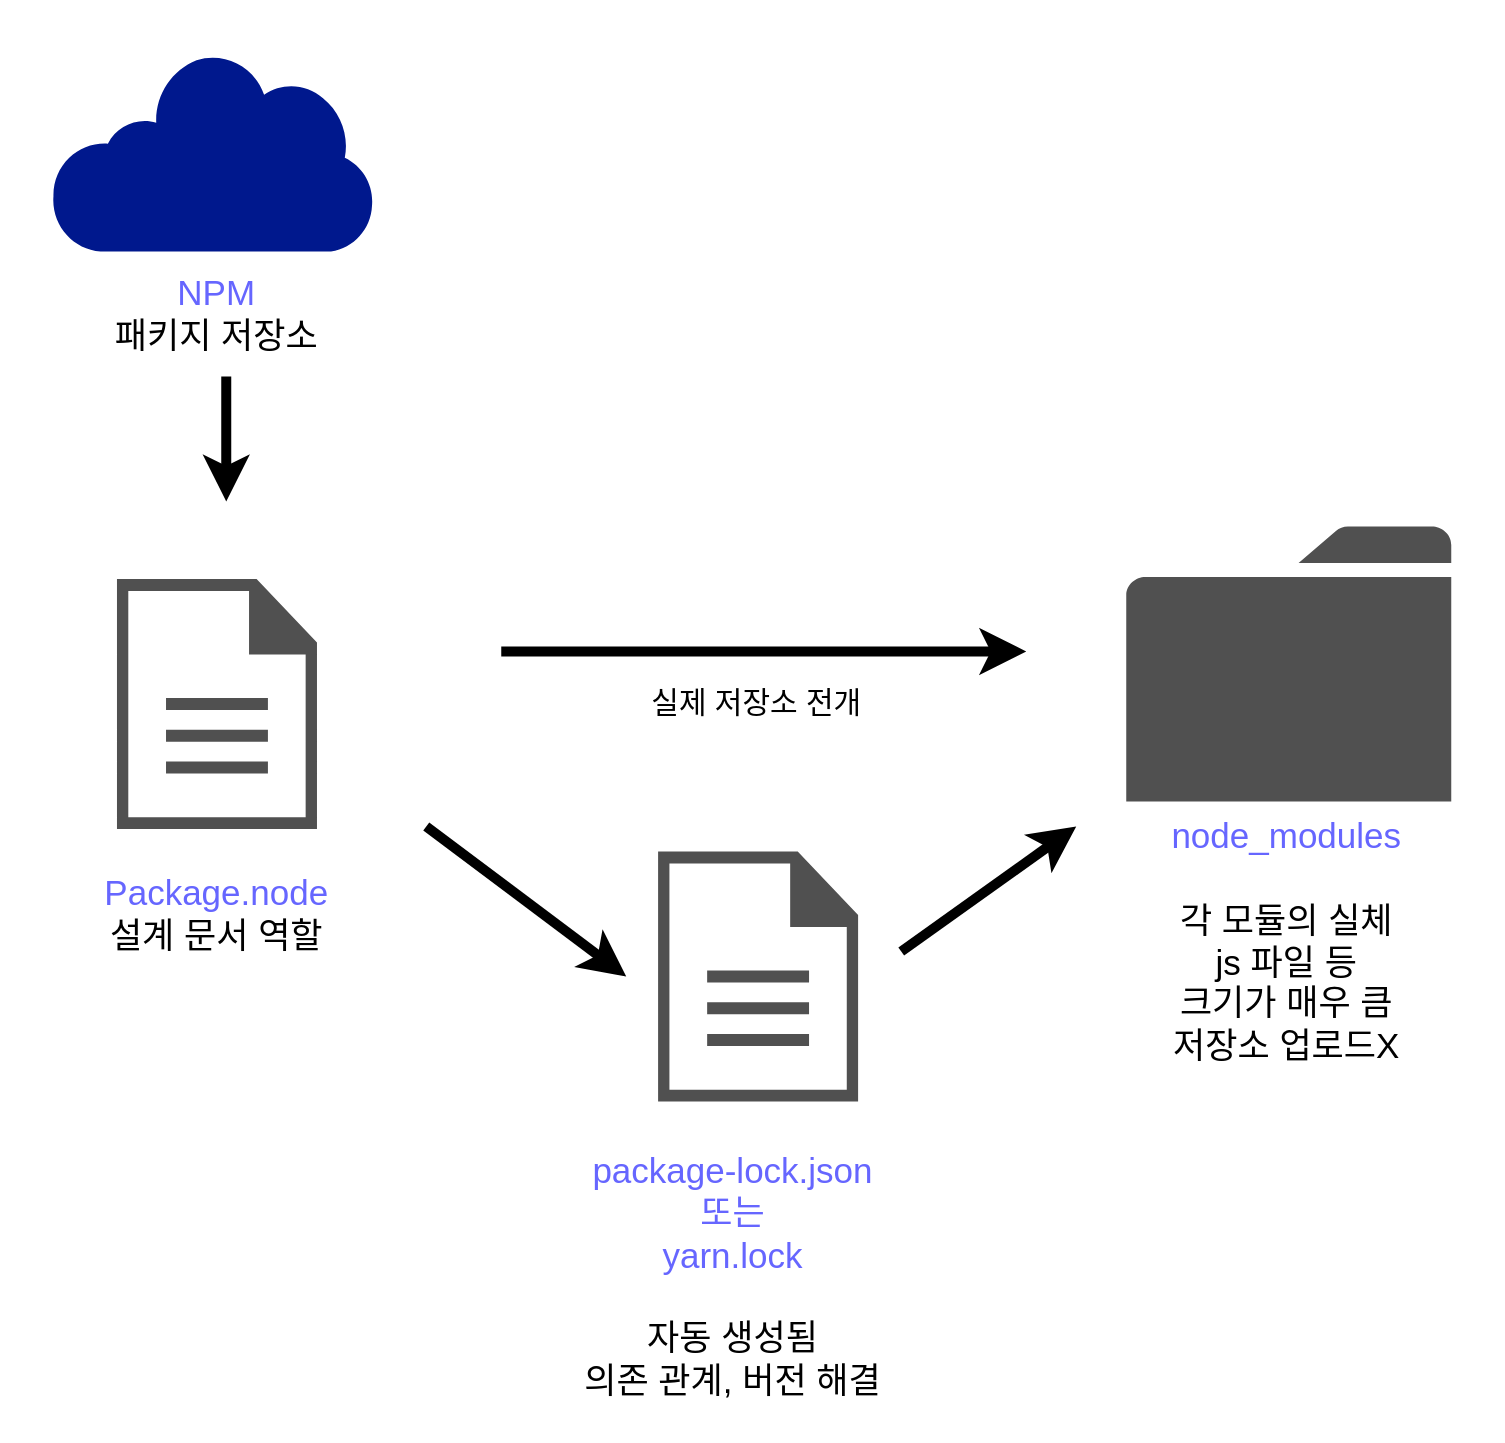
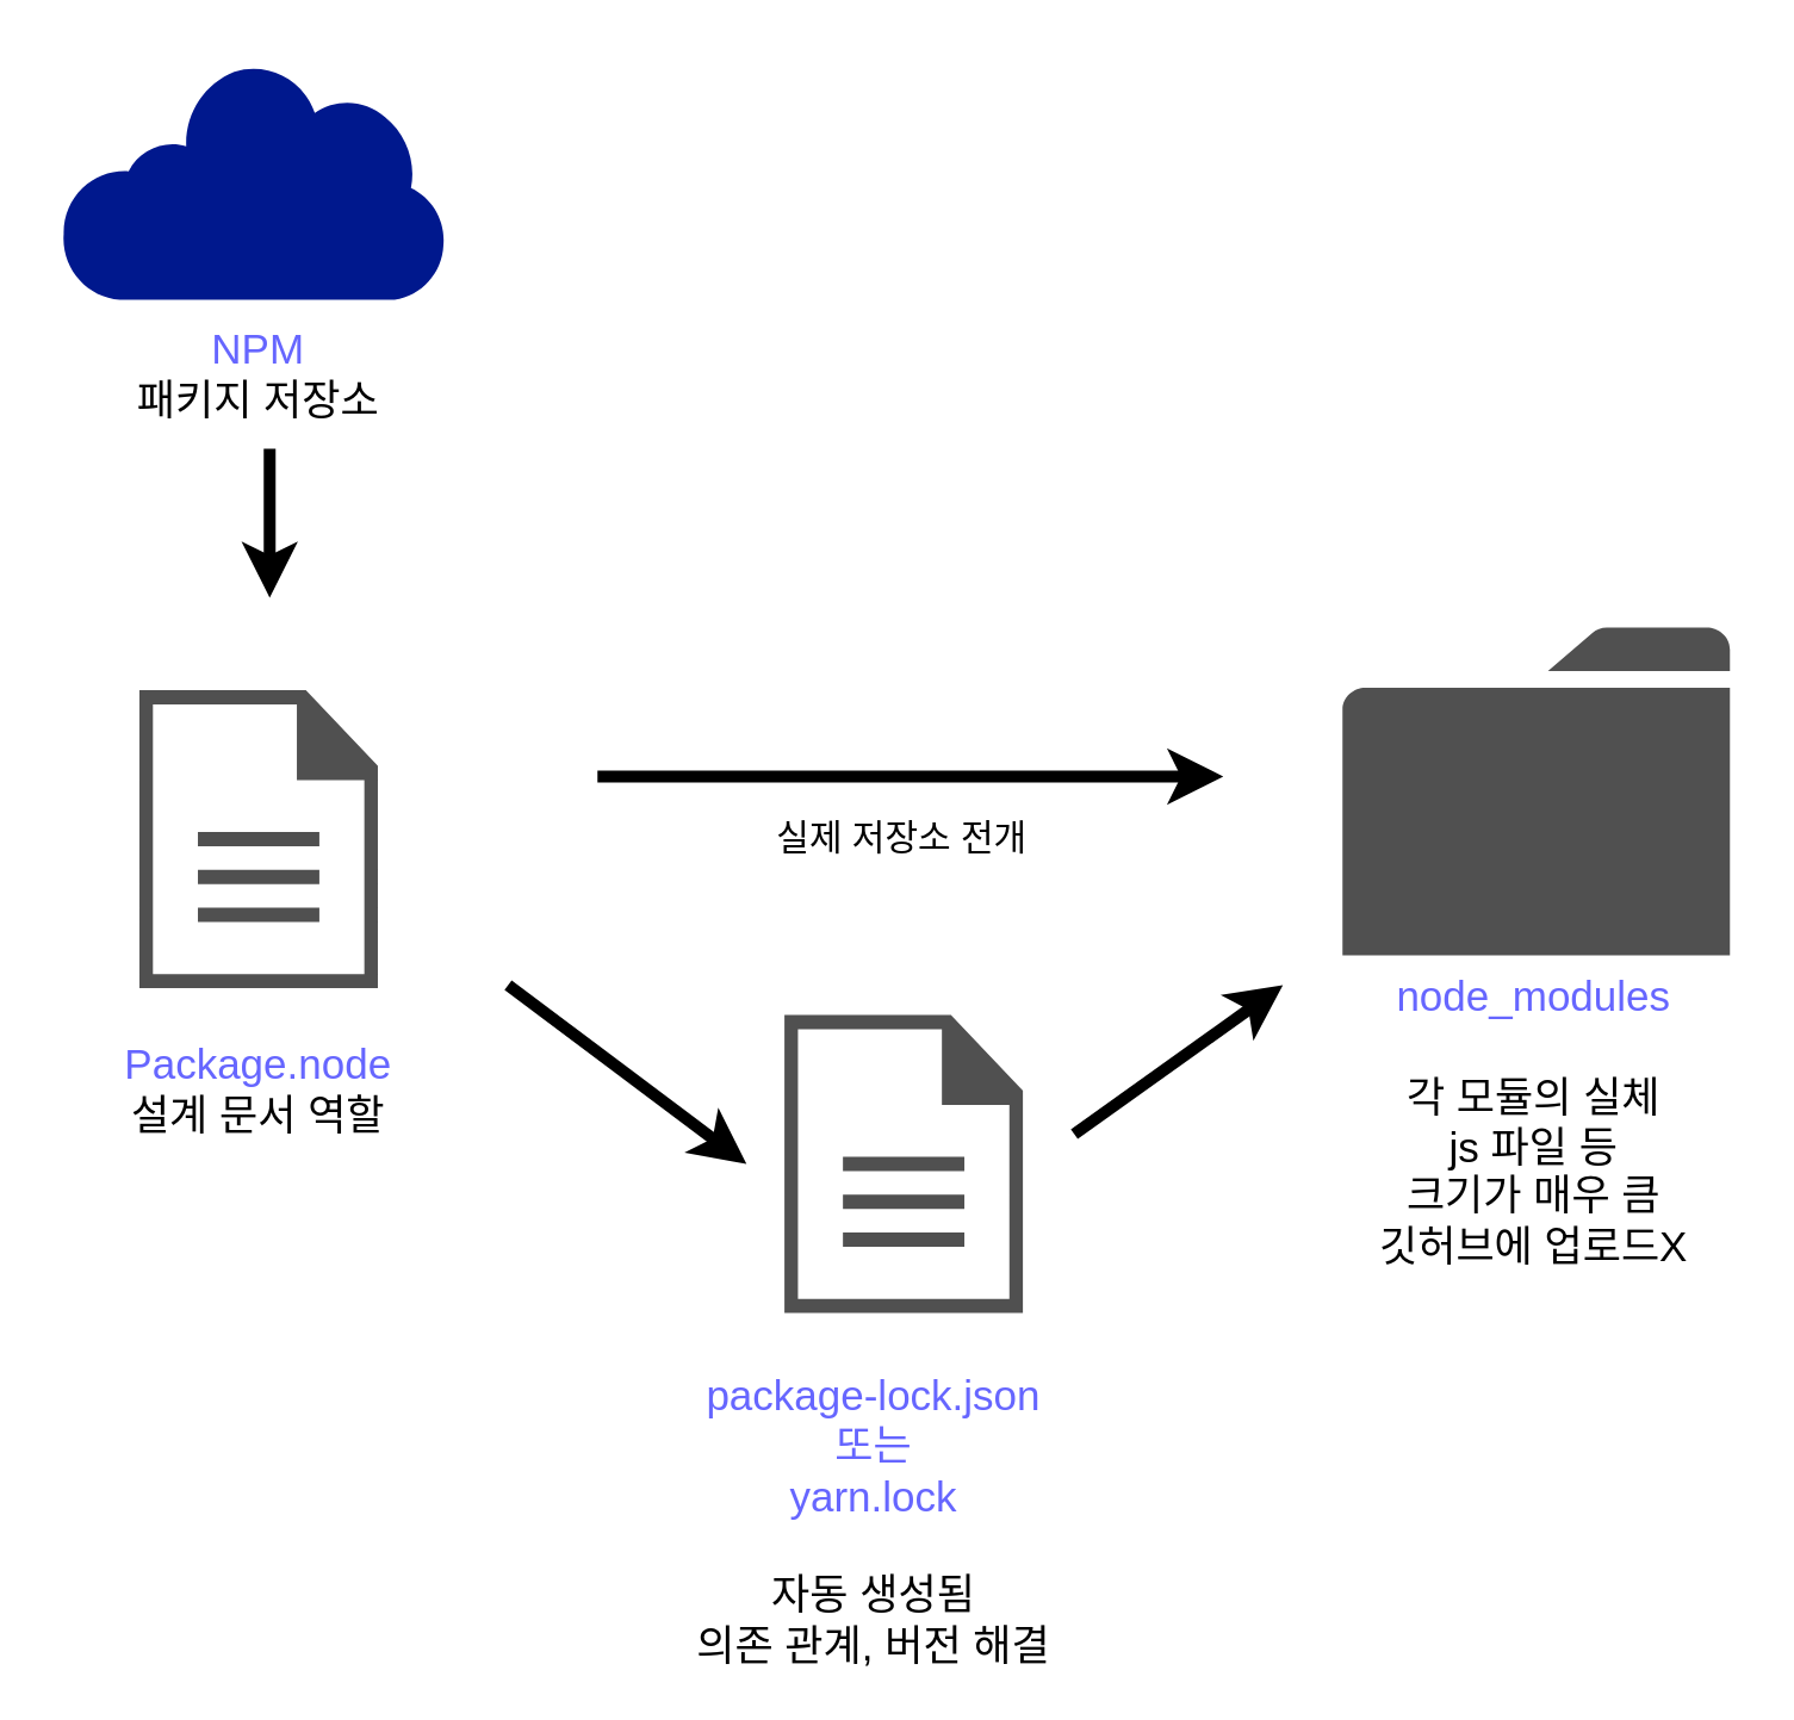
- <mxCell id="10" value="&lt;font color=&quot;#6666ff&quot; style=&quot;font-size: 14px;&quot;&gt;node_modules&lt;br style=&quot;font-size: 14px;&quot;&gt;&lt;/font&gt;&lt;br style=&quot;font-size: 14px;&quot;&gt;각 모듈의 실체&lt;br style=&quot;font-size: 14px;&quot;&gt;js 파일 등&lt;br style=&quot;font-size: 14px;&quot;&gt;크기가 매우 큼&lt;br style=&quot;font-size: 14px;&quot;&gt;저장소 업로드X" style="text;html=1;strokeColor=none;fillColor=none;align=center;verticalAlign=middle;whiteSpace=wrap;rounded=0;fontSize=14;" vertex="1" parent="1"><mxGeometry x="452.26" y="331" width="125.48" height="90" as="geometry" /></mxCell>
+ <mxCell id="10" value="&lt;font color=&quot;#6666ff&quot; style=&quot;font-size: 14px;&quot;&gt;node_modules&lt;br style=&quot;font-size: 14px;&quot;&gt;&lt;/font&gt;&lt;br style=&quot;font-size: 14px;&quot;&gt;각 모듈의 실체&lt;br style=&quot;font-size: 14px;&quot;&gt;js 파일 등&lt;br style=&quot;font-size: 14px;&quot;&gt;크기가 매우 큼&lt;br style=&quot;font-size: 14px;&quot;&gt;깃허브에 업로드X" style="text;html=1;strokeColor=none;fillColor=none;align=center;verticalAlign=middle;whiteSpace=wrap;rounded=0;fontSize=14;" vertex="1" parent="1"><mxGeometry x="452.26" y="331" width="125.48" height="90" as="geometry" /></mxCell>
